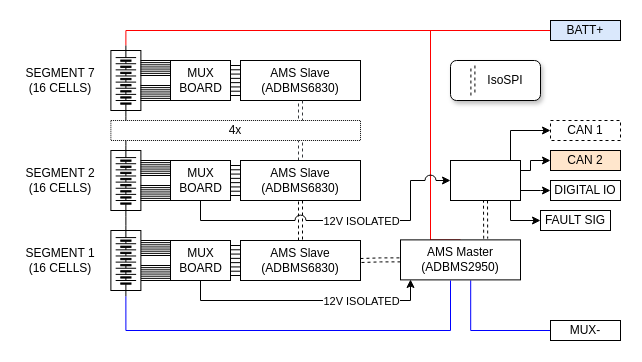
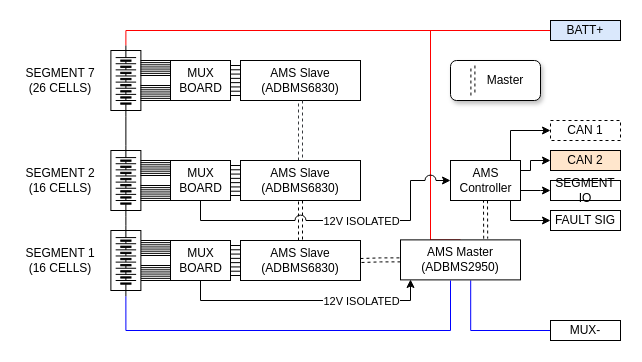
- <mxCell id="47" value="SEGMENT 7&lt;div&gt;(16 CELLS)&lt;/div&gt;" style="text;html=1;align=center;verticalAlign=middle;whiteSpace=wrap;rounded=0;" vertex="1" parent="1"><mxGeometry x="20" y="66.04" width="80" height="27.92" as="geometry" /></mxCell>
+ <mxCell id="47" value="SEGMENT 7&lt;div&gt;(26 CELLS)&lt;/div&gt;" style="text;html=1;align=center;verticalAlign=middle;whiteSpace=wrap;rounded=0;" vertex="1" parent="1"><mxGeometry x="20" y="66.04" width="80" height="27.92" as="geometry" /></mxCell>
- <mxCell id="3" value="IsoSPI" style="rounded=1;whiteSpace=wrap;html=1;fillColor=none;strokeColor=none;" vertex="1" parent="1"><mxGeometry x="480" y="70.69" width="50" height="19.41" as="geometry" /></mxCell>
+ <mxCell id="3" value="Master" style="rounded=1;whiteSpace=wrap;html=1;fillColor=none;strokeColor=none;" vertex="1" parent="1"><mxGeometry x="480" y="70.69" width="50" height="19.41" as="geometry" /></mxCell>
- <mxCell id="41" value="4x" style="rounded=0;whiteSpace=wrap;html=1;gradientColor=none;fillColor=default;strokeColor=default;dashed=1;perimeterSpacing=0;strokeWidth=1;dashPattern=1 1;" vertex="1" parent="1"><mxGeometry x="110.39" y="120" width="249.61" height="20" as="geometry" /></mxCell>
+ <mxCell id="50" value="AMS&lt;div&gt;Controller&lt;/div&gt;" style="text;html=1;align=center;verticalAlign=middle;whiteSpace=wrap;rounded=0;" vertex="1" parent="1"><mxGeometry x="457.5" y="165" width="55" height="30" as="geometry" /></mxCell>
- <mxCell id="59" value="DIGITAL IO" style="rounded=0;whiteSpace=wrap;html=1;" vertex="1" parent="1"><mxGeometry x="550" y="180" width="70" height="20" as="geometry" /></mxCell>
+ <mxCell id="59" value="SEGMENT IO" style="rounded=0;whiteSpace=wrap;html=1;" vertex="1" parent="1"><mxGeometry x="550" y="180" width="70" height="20" as="geometry" /></mxCell>
- <mxCell id="62" value="FAULT SIG" style="rounded=0;whiteSpace=wrap;html=1;" vertex="1" parent="1"><mxGeometry x="540" y="210" width="70" height="20" as="geometry" /></mxCell>
+ <mxCell id="62" value="FAULT SIG" style="rounded=0;whiteSpace=wrap;html=1;" vertex="1" parent="1"><mxGeometry x="550" y="210" width="70" height="20" as="geometry" /></mxCell>
